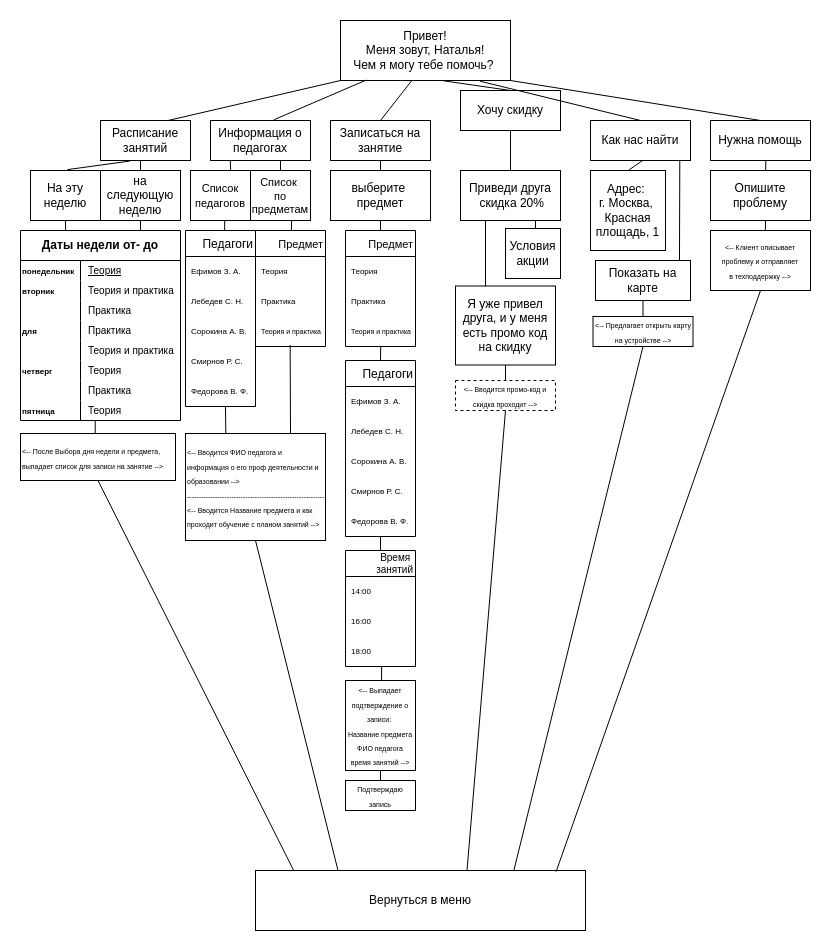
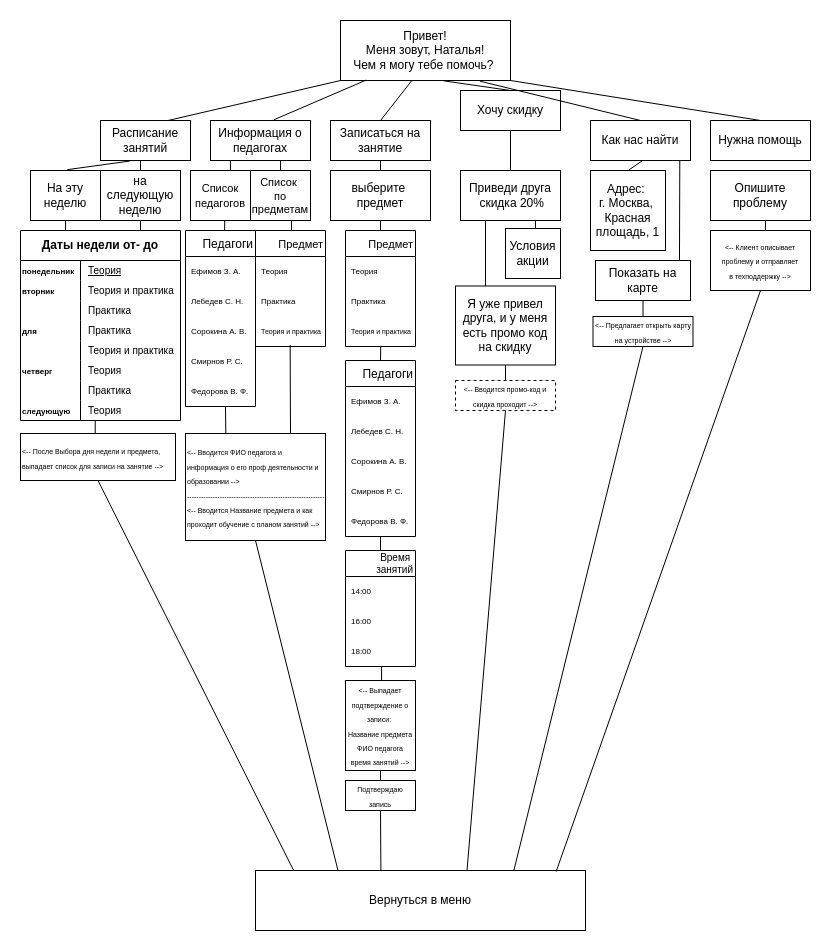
- <mxCell id="23" value="" style="endArrow=none;html=1;rounded=0;entryX=0.553;entryY=0.999;entryDx=0;entryDy=0;entryPerimeter=0;exitX=0.552;exitY=0.004;exitDx=0;exitDy=0;exitPerimeter=0;" edge="1" parent="1" source="22" target="6"><mxGeometry width="50" height="50" relative="1" as="geometry"><mxPoint x="480" y="280" as="sourcePoint" /><mxPoint x="530" y="230" as="targetPoint" /></mxGeometry></mxCell>
- <mxCell id="54" value="&lt;font style=&quot;font-size: 8px;&quot;&gt;&lt;b&gt;пятница&lt;/b&gt;&lt;/font&gt;" style="shape=partialRectangle;connectable=0;fillColor=none;top=0;left=0;bottom=0;right=0;editable=1;overflow=hidden;html=1;whiteSpace=wrap;align=left;" vertex="1" parent="53"><mxGeometry width="60" height="20" as="geometry"><mxRectangle width="60" height="20" as="alternateBounds" /></mxGeometry></mxCell>
+ <mxCell id="54" value="&lt;font style=&quot;font-size: 8px;&quot;&gt;&lt;b&gt;следующую&lt;/b&gt;&lt;/font&gt;" style="shape=partialRectangle;connectable=0;fillColor=none;top=0;left=0;bottom=0;right=0;editable=1;overflow=hidden;html=1;whiteSpace=wrap;align=left;" vertex="1" parent="53"><mxGeometry width="60" height="20" as="geometry"><mxRectangle width="60" height="20" as="alternateBounds" /></mxGeometry></mxCell>
+ <mxCell id="111" value="" style="endArrow=none;html=1;rounded=0;entryX=0.5;entryY=1;entryDx=0;entryDy=0;exitX=0.38;exitY=-0.006;exitDx=0;exitDy=0;exitPerimeter=0;" edge="1" parent="1" source="108" target="95"><mxGeometry width="50" height="50" relative="1" as="geometry"><mxPoint x="405" y="730" as="sourcePoint" /><mxPoint x="455" y="680" as="targetPoint" /></mxGeometry></mxCell>
